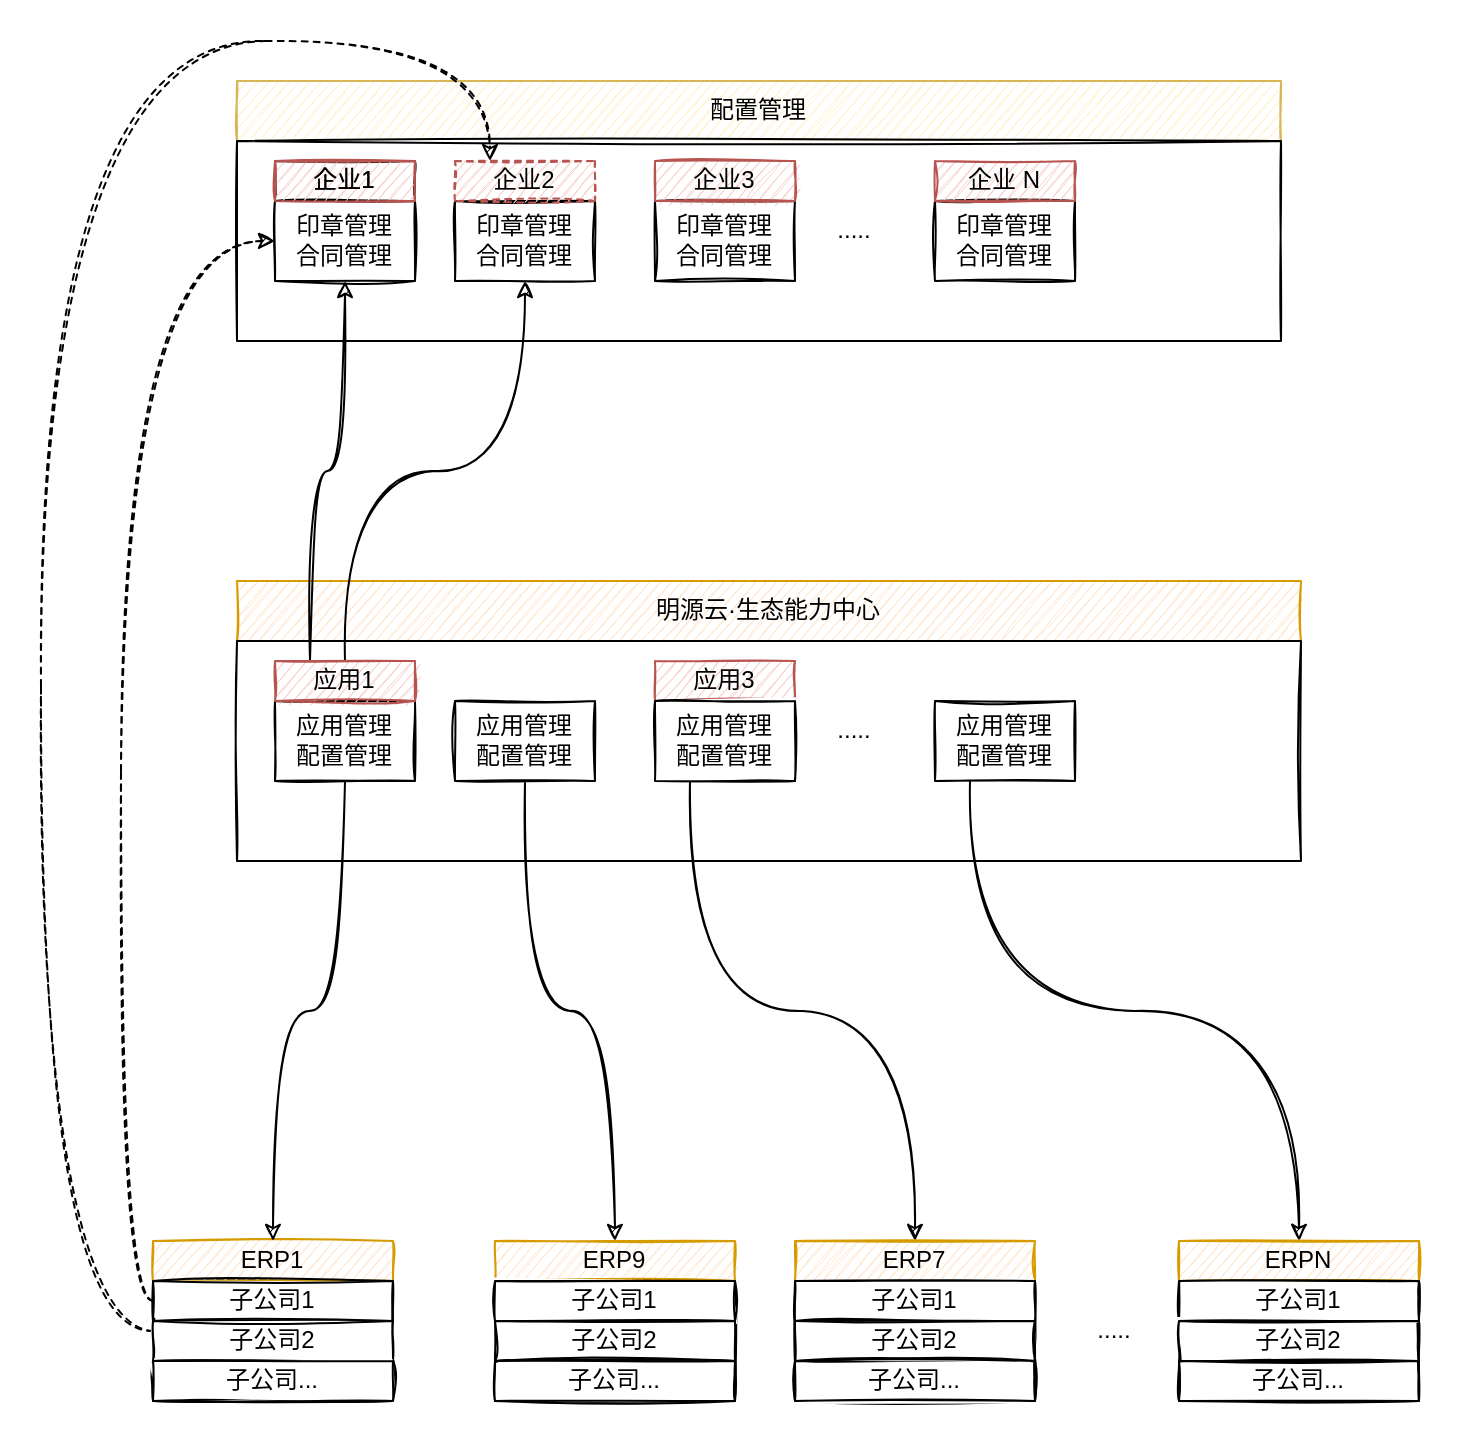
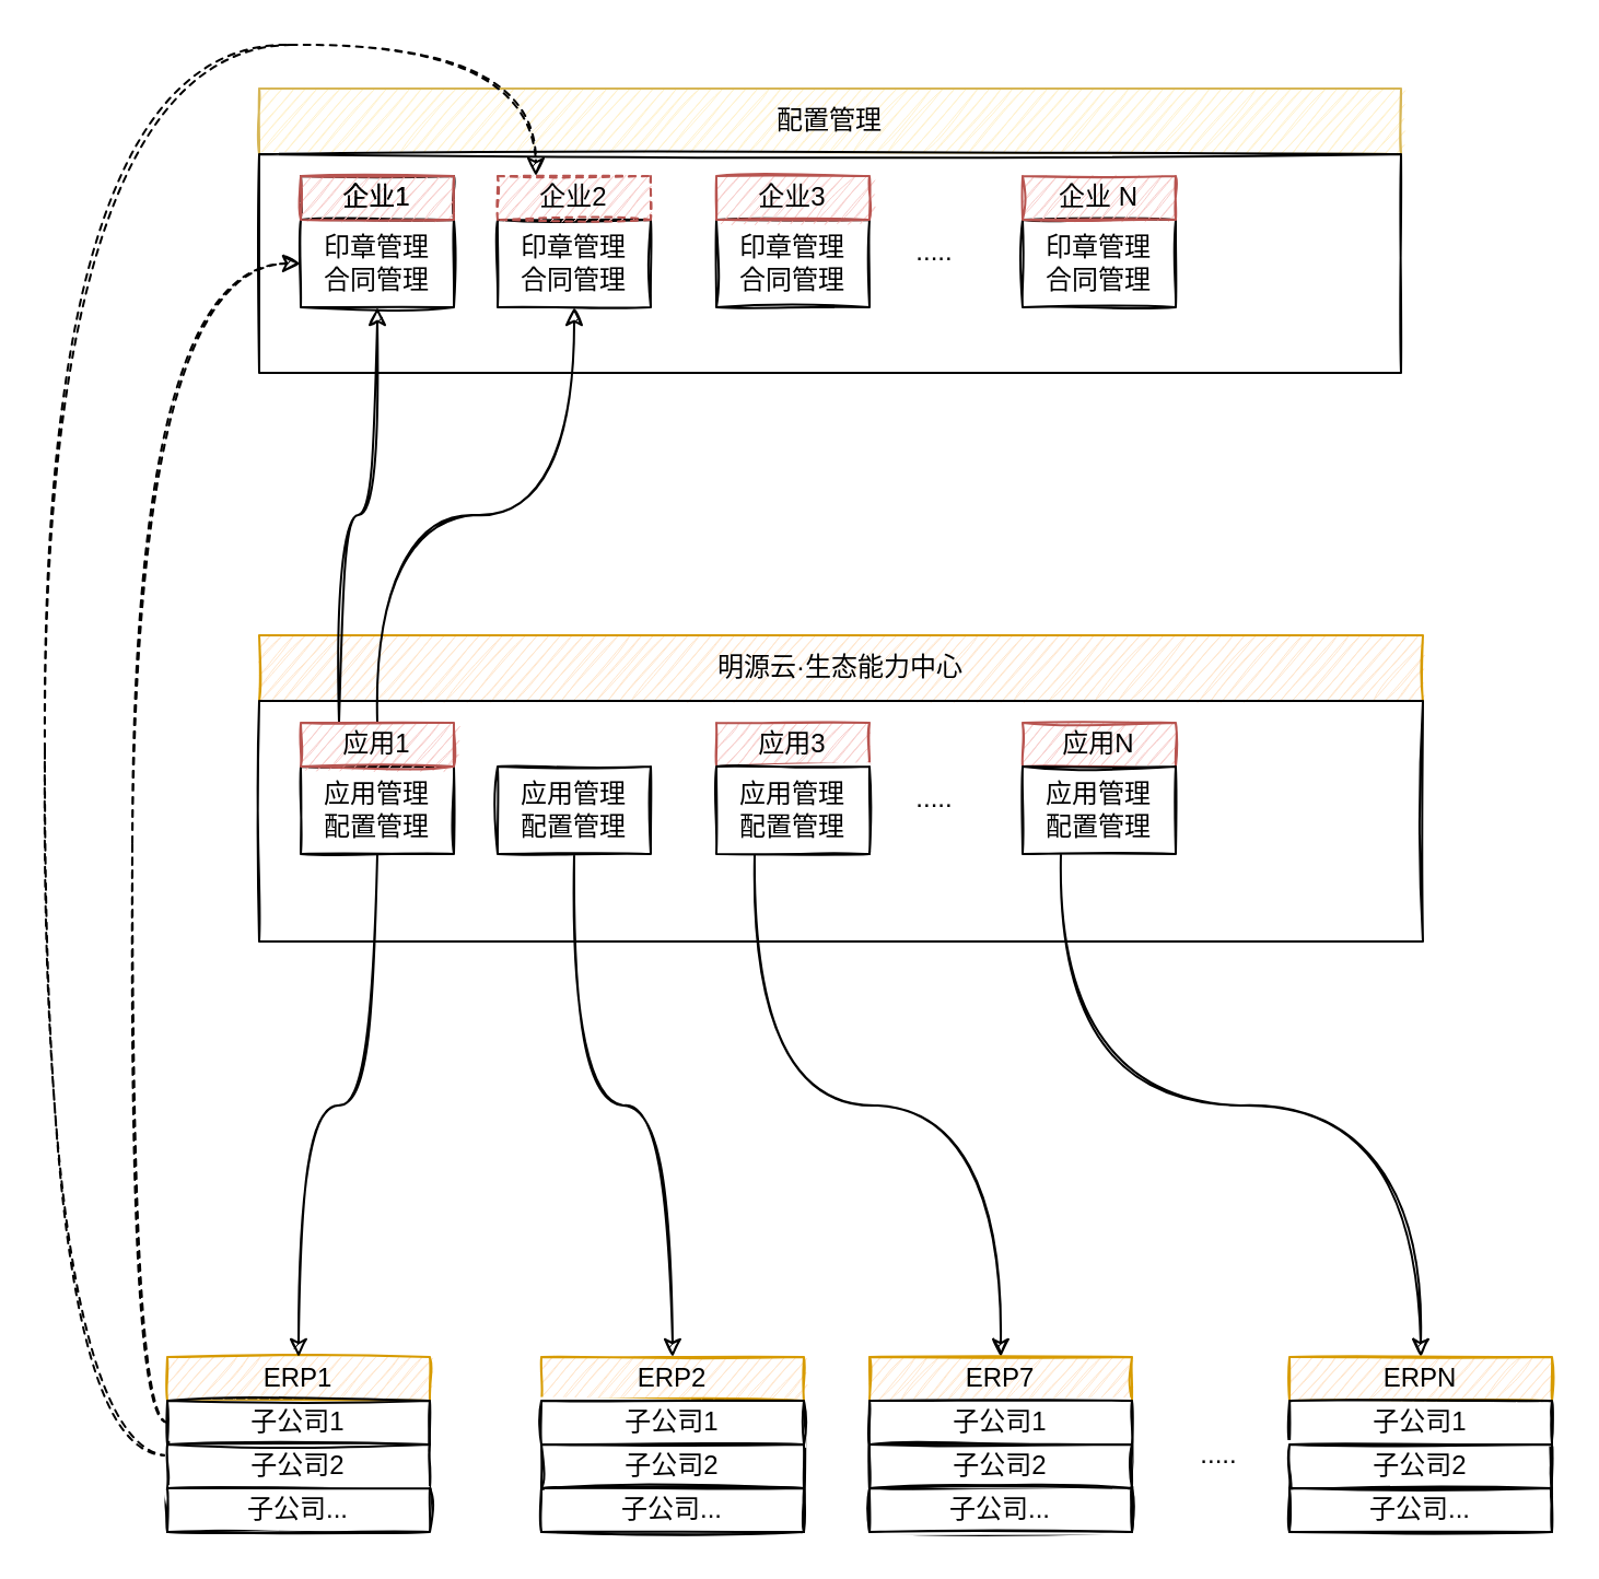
+ <mxCell id="29" value="应用N" style="rounded=0;whiteSpace=wrap;html=1;sketch=1;fillColor=#f8cecc;strokeColor=#b85450;" vertex="1" parent="1"><mxGeometry x="467" y="330" width="70" height="20" as="geometry" /></mxCell>
- <mxCell id="40" value="ERP9" style="rounded=0;whiteSpace=wrap;html=1;sketch=1;fillColor=#ffe6cc;strokeColor=#d79b00;" vertex="1" parent="1"><mxGeometry x="247" y="620" width="120" height="20" as="geometry" /></mxCell>
+ <mxCell id="40" value="ERP2" style="rounded=0;whiteSpace=wrap;html=1;sketch=1;fillColor=#ffe6cc;strokeColor=#d79b00;" vertex="1" parent="1"><mxGeometry x="247" y="620" width="120" height="20" as="geometry" /></mxCell>
